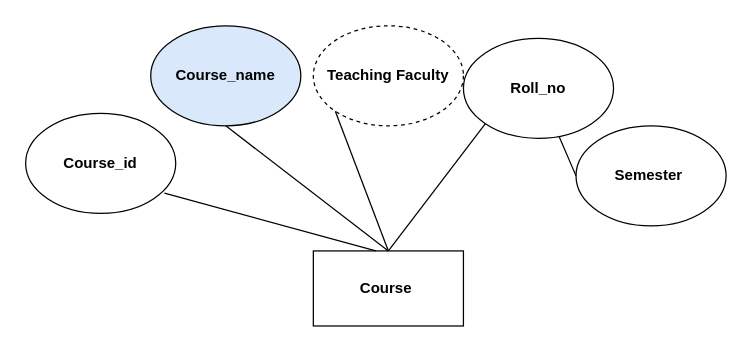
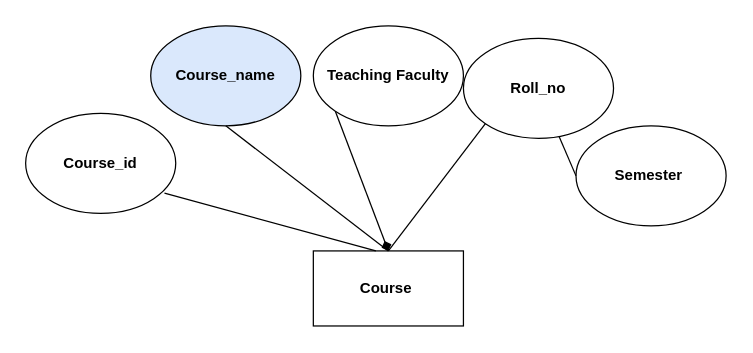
- <mxCell id="6" value="Teaching Faculty" style="ellipse;whiteSpace=wrap;html=1;fontStyle=1;dashed=1;" vertex="1" parent="1"><mxGeometry x="250" y="20" width="120" height="80" as="geometry" /></mxCell>
+ <mxCell id="6" value="Teaching Faculty" style="ellipse;whiteSpace=wrap;html=1;fontStyle=1" vertex="1" parent="1"><mxGeometry x="250" y="20" width="120" height="80" as="geometry" /></mxCell>
- <mxCell id="9" value="" style="endArrow=none;html=1;exitX=0;exitY=1;exitDx=0;exitDy=0;entryX=0.5;entryY=0;entryDx=0;entryDy=0;fontStyle=1" edge="1" parent="1" source="6" target="2"><mxGeometry width="50" height="50" relative="1" as="geometry"><mxPoint x="240" y="110" as="sourcePoint" /><mxPoint x="403.96" y="156.16" as="targetPoint" /></mxGeometry></mxCell>
+ <mxCell id="9" value="" style="endArrow=diamond;html=1;exitX=0;exitY=1;exitDx=0;exitDy=0;entryX=0.5;entryY=0;entryDx=0;entryDy=0;fontStyle=1;" edge="1" parent="1" source="6" target="2"><mxGeometry width="50" height="50" relative="1" as="geometry"><mxPoint x="240" y="110" as="sourcePoint" /><mxPoint x="403.96" y="156.16" as="targetPoint" /></mxGeometry></mxCell>
